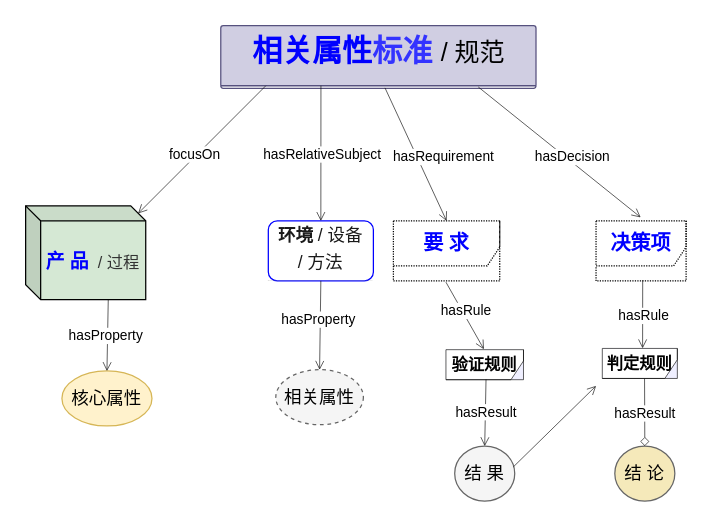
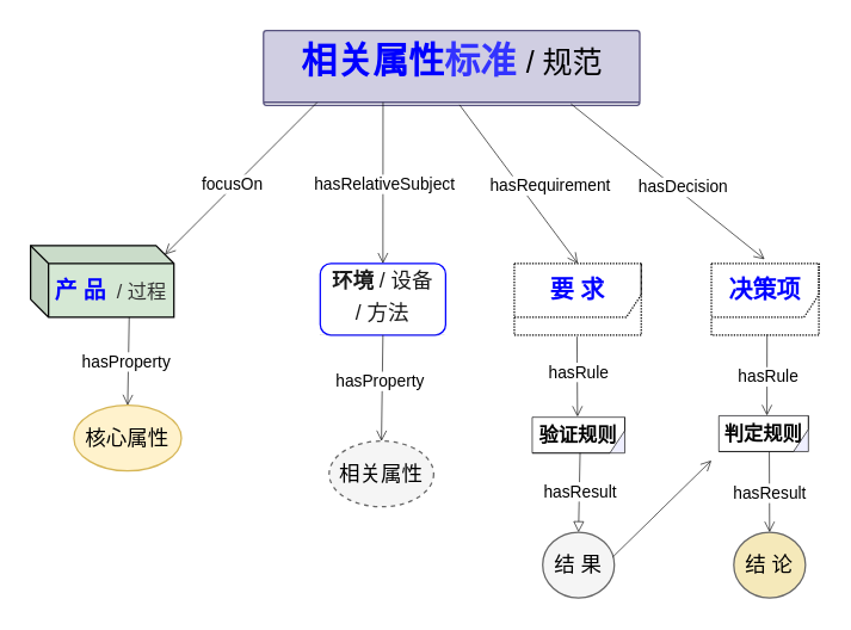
- <mxCell id="3" value="&lt;font color=&quot;#0000ff&quot; size=&quot;1&quot;&gt;&lt;b style=&quot;font-size: 16px&quot;&gt;要 求&lt;/b&gt;&lt;/font&gt;" style="shape=umlFrame;whiteSpace=wrap;html=1;rounded=1;shadow=0;fillColor=none;dashed=1;width=120;height=36;dashPattern=1 1;swimlaneFillColor=none;" parent="1" vertex="1"><mxGeometry x="314" y="176" width="85" height="48" as="geometry" /></mxCell>
+ <mxCell id="3" value="&lt;font color=&quot;#0000ff&quot; size=&quot;1&quot;&gt;&lt;b style=&quot;font-size: 16px&quot;&gt;要 求&lt;/b&gt;&lt;/font&gt;" style="shape=umlFrame;whiteSpace=wrap;html=1;rounded=1;shadow=0;fillColor=none;dashed=1;width=120;height=36;dashPattern=1 1;swimlaneFillColor=none;" parent="1" vertex="1"><mxGeometry x="344" y="176" width="85" height="48" as="geometry" /></mxCell>
- <mxCell id="14" value="&lt;font style=&quot;font-weight: bold; font-size: 15px;&quot; color=&quot;#0000ff&quot;&gt;产 品&lt;/font&gt;&lt;span style=&quot;color: rgb(51, 51, 51); font-size: 13px; font-weight: bold;&quot;&gt;&amp;nbsp;&amp;nbsp;&lt;/span&gt;&lt;span style=&quot;color: rgb(51, 51, 51); font-size: 13px;&quot;&gt;/&lt;/span&gt;&lt;span style=&quot;color: rgb(51, 51, 51); font-size: 13px; font-weight: bold;&quot;&gt;&amp;nbsp;&lt;/span&gt;&lt;font style=&quot;font-size: 12px; color: rgb(51, 51, 51);&quot;&gt;&lt;font style=&quot;font-size: 13px;&quot;&gt;过程&lt;/font&gt;&lt;/font&gt;" style="shape=cube;whiteSpace=wrap;html=1;boundedLbl=1;backgroundOutline=1;darkOpacity=0.05;darkOpacity2=0.1;fontSize=10;fontColor=#1A1A1A;fillColor=#D5E8D4;size=12;" parent="1" vertex="1"><mxGeometry x="20" y="164" width="96" height="75" as="geometry" /></mxCell>
+ <mxCell id="14" value="&lt;font style=&quot;font-weight: bold; font-size: 15px;&quot; color=&quot;#0000ff&quot;&gt;产 品&lt;/font&gt;&lt;span style=&quot;color: rgb(51, 51, 51); font-size: 13px; font-weight: bold;&quot;&gt;&amp;nbsp;&amp;nbsp;&lt;/span&gt;&lt;span style=&quot;color: rgb(51, 51, 51); font-size: 13px;&quot;&gt;/&lt;/span&gt;&lt;span style=&quot;color: rgb(51, 51, 51); font-size: 13px; font-weight: bold;&quot;&gt;&amp;nbsp;&lt;/span&gt;&lt;font style=&quot;font-size: 12px; color: rgb(51, 51, 51);&quot;&gt;&lt;font style=&quot;font-size: 13px;&quot;&gt;过程&lt;/font&gt;&lt;/font&gt;" style="shape=cube;whiteSpace=wrap;html=1;boundedLbl=1;backgroundOutline=1;darkOpacity=0.05;darkOpacity2=0.1;fontSize=10;fontColor=#1A1A1A;fillColor=#D5E8D4;size=12;" parent="1" vertex="1"><mxGeometry x="20" y="164" width="96" height="48" as="geometry" /></mxCell>
- <mxCell id="15" value="&lt;span style=&quot;color: rgb(0, 0, 0); font-size: 14px;&quot;&gt;核心属性&lt;/span&gt;" style="ellipse;whiteSpace=wrap;html=1;fontSize=10;fillColor=#fff2cc;strokeColor=#d6b656;" parent="1" vertex="1"><mxGeometry x="49" y="296" width="72" height="44" as="geometry" /></mxCell>
+ <mxCell id="15" value="&lt;span style=&quot;color: rgb(0, 0, 0); font-size: 14px;&quot;&gt;核心属性&lt;/span&gt;" style="ellipse;whiteSpace=wrap;html=1;fontSize=10;fillColor=#fff2cc;strokeColor=#d6b656;" parent="1" vertex="1"><mxGeometry x="49" y="271" width="72" height="44" as="geometry" /></mxCell>
- <mxCell id="31" style="orthogonalLoop=1;jettySize=auto;elbow=vertical;html=1;fontFamily=Times New Roman;fontSize=16;endArrow=diamond;endFill=0;endSize=6;sourcePerimeterSpacing=0;targetPerimeterSpacing=6;strokeColor=default;strokeWidth=0.5;startSize=0;exitX=0.563;exitY=1.008;exitDx=0;exitDy=0;exitPerimeter=0;entryX=0.5;entryY=0;entryDx=0;entryDy=0;" parent="1" source="22" target="27" edge="1"><mxGeometry x="343.01" y="437.99" as="geometry"><mxPoint x="400.116" y="319.136" as="sourcePoint" /><mxPoint x="400" y="368" as="targetPoint" /></mxGeometry></mxCell>
+ <mxCell id="31" style="orthogonalLoop=1;jettySize=auto;elbow=vertical;html=1;fontFamily=Times New Roman;fontSize=16;endArrow=open;endFill=0;endSize=6;sourcePerimeterSpacing=0;targetPerimeterSpacing=6;strokeColor=default;strokeWidth=0.5;startSize=0;exitX=0.563;exitY=1.008;exitDx=0;exitDy=0;exitPerimeter=0;entryX=0.5;entryY=0;entryDx=0;entryDy=0;" parent="1" source="22" target="27" edge="1"><mxGeometry x="343.01" y="437.99" as="geometry"><mxPoint x="400.116" y="319.136" as="sourcePoint" /><mxPoint x="400" y="368" as="targetPoint" /></mxGeometry></mxCell>
- <mxCell id="29" style="orthogonalLoop=1;jettySize=auto;elbow=vertical;html=1;entryX=0.5;entryY=0;entryDx=0;entryDy=0;fontFamily=Times New Roman;fontSize=16;endArrow=open;endFill=0;endSize=6;sourcePerimeterSpacing=0;targetPerimeterSpacing=6;strokeColor=default;strokeWidth=0.5;startSize=0;exitX=0.517;exitY=0.992;exitDx=0;exitDy=0;exitPerimeter=0;" parent="1" source="21" target="28" edge="1"><mxGeometry x="331.01" y="425.99" as="geometry"><mxPoint x="388" y="308" as="sourcePoint" /><mxPoint x="380.018" y="367.998" as="targetPoint" /></mxGeometry></mxCell>
+ <mxCell id="29" style="orthogonalLoop=1;jettySize=auto;elbow=vertical;html=1;entryX=0.5;entryY=0;entryDx=0;entryDy=0;fontFamily=Times New Roman;fontSize=16;endArrow=block;endFill=0;endSize=6;sourcePerimeterSpacing=0;targetPerimeterSpacing=6;strokeColor=default;strokeWidth=0.5;startSize=0;exitX=0.517;exitY=0.992;exitDx=0;exitDy=0;exitPerimeter=0;" parent="1" source="21" target="28" edge="1"><mxGeometry x="331.01" y="425.99" as="geometry"><mxPoint x="388" y="308" as="sourcePoint" /><mxPoint x="380.018" y="367.998" as="targetPoint" /></mxGeometry></mxCell>
